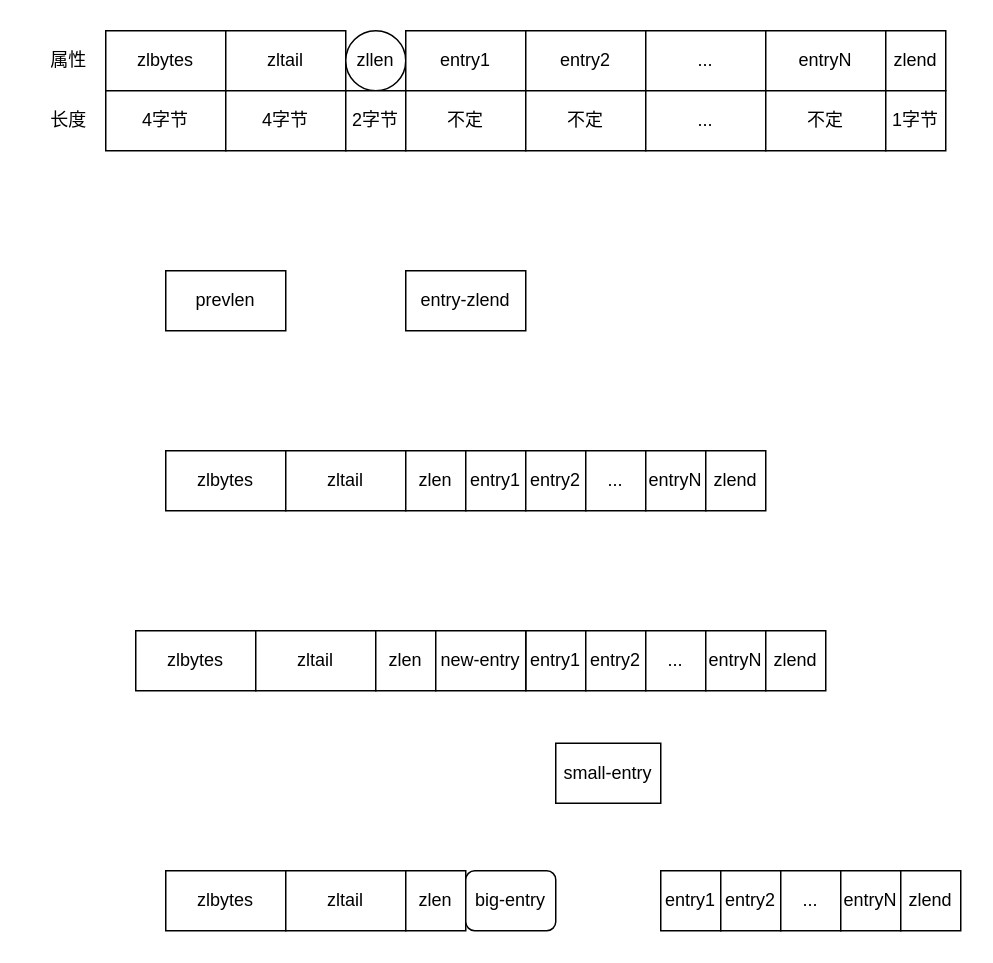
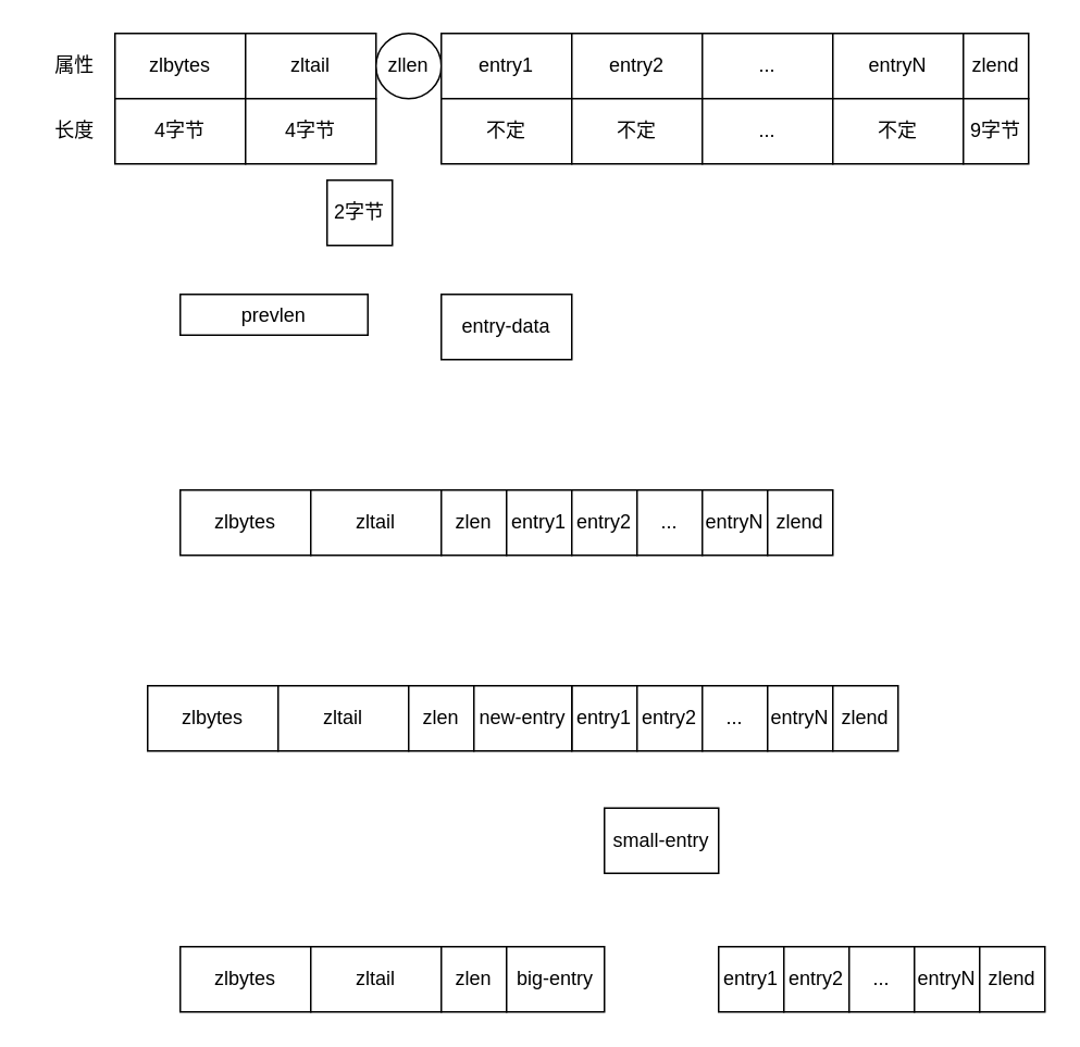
- <mxCell id="14" value="2字节" style="rounded=0;whiteSpace=wrap;html=1;" vertex="1" parent="1"><mxGeometry x="230" y="60" width="40" height="40" as="geometry" /></mxCell>
+ <mxCell id="14" value="2字节" style="rounded=0;whiteSpace=wrap;html=1;" vertex="1" parent="1"><mxGeometry x="200" y="110" width="40" height="40" as="geometry" /></mxCell>
- <mxCell id="19" value="1字节" style="rounded=0;whiteSpace=wrap;html=1;" vertex="1" parent="1"><mxGeometry x="590" y="60" width="40" height="40" as="geometry" /></mxCell>
+ <mxCell id="19" value="9字节" style="rounded=0;whiteSpace=wrap;html=1;" vertex="1" parent="1"><mxGeometry x="590" y="60" width="40" height="40" as="geometry" /></mxCell>
- <mxCell id="20" value="prevlen" style="rounded=0;whiteSpace=wrap;html=1;" vertex="1" parent="1"><mxGeometry x="110" y="180" width="80" height="40" as="geometry" /></mxCell>
+ <mxCell id="20" value="prevlen" style="rounded=0;whiteSpace=wrap;html=1;" vertex="1" parent="1"><mxGeometry x="110" y="180" width="115" height="25" as="geometry" /></mxCell>
- <mxCell id="21" value="entry-zlend" style="rounded=0;whiteSpace=wrap;html=1;" vertex="1" parent="1"><mxGeometry x="270" y="180" width="80" height="40" as="geometry" /></mxCell>
+ <mxCell id="21" value="entry-data" style="rounded=0;whiteSpace=wrap;html=1;" vertex="1" parent="1"><mxGeometry x="270" y="180" width="80" height="40" as="geometry" /></mxCell>
- <mxCell id="47" value="big-entry" style="whiteSpace=wrap;html=1;rounded=1;" vertex="1" parent="1"><mxGeometry x="310" y="580" width="60" height="40" as="geometry" /></mxCell>
+ <mxCell id="47" value="big-entry" style="rounded=0;whiteSpace=wrap;html=1;" vertex="1" parent="1"><mxGeometry x="310" y="580" width="60" height="40" as="geometry" /></mxCell>
